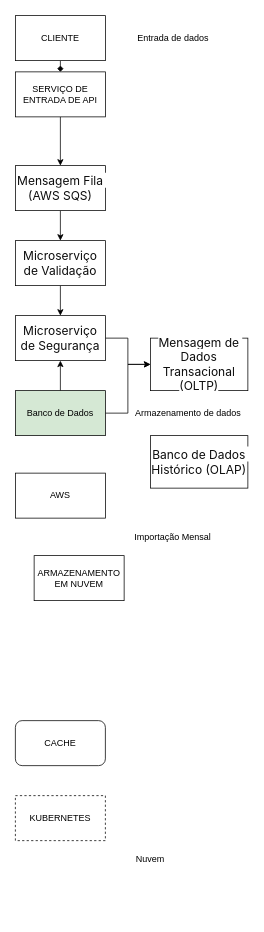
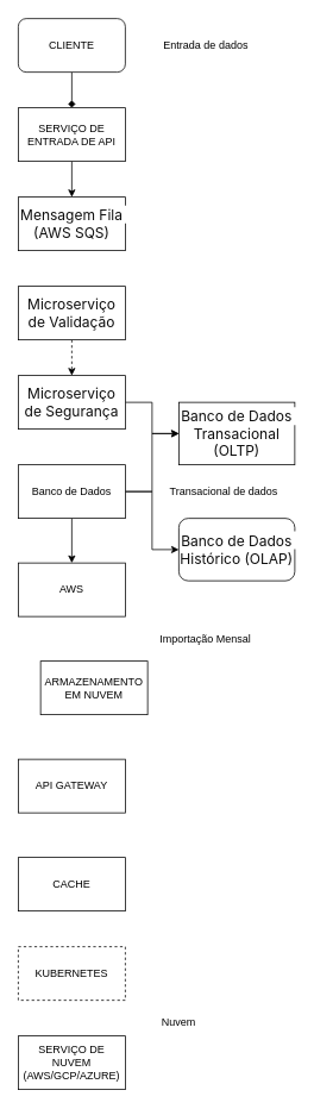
- <mxCell id="3" value="CLIENTE" style="rounded=0;whiteSpace=wrap;html=1;" vertex="1" parent="1"><mxGeometry x="20" y="20" width="120" height="60" as="geometry" /></mxCell>
+ <mxCell id="3" value="CLIENTE" style="whiteSpace=wrap;html=1;rounded=1;" vertex="1" parent="1"><mxGeometry x="20" y="20" width="120" height="60" as="geometry" /></mxCell>
- <mxCell id="5" value="SERVIÇO DE ENTRADA DE API" style="rounded=0;whiteSpace=wrap;html=1;" vertex="1" parent="1"><mxGeometry x="20" y="95" width="120" height="60" as="geometry" /></mxCell>
+ <mxCell id="5" value="SERVIÇO DE ENTRADA DE API" style="rounded=0;whiteSpace=wrap;html=1;" vertex="1" parent="1"><mxGeometry x="20" y="120" width="120" height="60" as="geometry" /></mxCell>
- <mxCell id="6" style="edgeStyle=orthogonalEdgeStyle;rounded=0;orthogonalLoop=1;jettySize=auto;html=1;entryX=0.5;entryY=0;entryDx=0;entryDy=0;" edge="1" parent="1" source="7" target="9"><mxGeometry relative="1" as="geometry" /></mxCell>
- <mxCell id="8" style="edgeStyle=orthogonalEdgeStyle;rounded=0;orthogonalLoop=1;jettySize=auto;html=1;entryX=0.5;entryY=0;entryDx=0;entryDy=0;" edge="1" parent="1" source="9" target="11"><mxGeometry relative="1" as="geometry" /></mxCell>
+ <mxCell id="8" style="edgeStyle=orthogonalEdgeStyle;rounded=0;orthogonalLoop=1;jettySize=auto;html=1;entryX=0.5;entryY=0;entryDx=0;entryDy=0;dashed=1;" edge="1" parent="1" source="9" target="11"><mxGeometry relative="1" as="geometry" /></mxCell>
- <mxCell id="13" value="&lt;span style=&quot;color: rgb(13, 13, 13); font-family: ui-sans-serif, -apple-system, system-ui, &amp;quot;Segoe UI&amp;quot;, Roboto, Ubuntu, Cantarell, &amp;quot;Noto Sans&amp;quot;, sans-serif, Helvetica, &amp;quot;Apple Color Emoji&amp;quot;, Arial, &amp;quot;Segoe UI Emoji&amp;quot;, &amp;quot;Segoe UI Symbol&amp;quot;; font-size: 16px; text-align: left; white-space-collapse: preserve; background-color: rgb(255, 255, 255);&quot;&gt;Mensagem de Dados Transacional (OLTP)&lt;/span&gt;" style="rounded=0;whiteSpace=wrap;html=1;" vertex="1" parent="1"><mxGeometry x="200" y="450" width="130" height="70" as="geometry" /></mxCell>
+ <mxCell id="13" value="&lt;span style=&quot;color: rgb(13, 13, 13); font-family: ui-sans-serif, -apple-system, system-ui, &amp;quot;Segoe UI&amp;quot;, Roboto, Ubuntu, Cantarell, &amp;quot;Noto Sans&amp;quot;, sans-serif, Helvetica, &amp;quot;Apple Color Emoji&amp;quot;, Arial, &amp;quot;Segoe UI Emoji&amp;quot;, &amp;quot;Segoe UI Symbol&amp;quot;; font-size: 16px; text-align: left; white-space-collapse: preserve; background-color: rgb(255, 255, 255);&quot;&gt;Banco de Dados Transacional (OLTP)&lt;/span&gt;" style="rounded=0;whiteSpace=wrap;html=1;" vertex="1" parent="1"><mxGeometry x="200" y="450" width="130" height="70" as="geometry" /></mxCell>
- <mxCell id="17" style="edgeStyle=orthogonalEdgeStyle;rounded=0;orthogonalLoop=1;jettySize=auto;html=1;" edge="1" parent="1" source="19" target="11"><mxGeometry relative="1" as="geometry" /></mxCell>
+ <mxCell id="17" style="edgeStyle=orthogonalEdgeStyle;rounded=0;orthogonalLoop=1;jettySize=auto;html=1;" edge="1" parent="1" source="19" target="14"><mxGeometry relative="1" as="geometry" /></mxCell>
- <mxCell id="19" value="Banco de Dados" style="rounded=0;whiteSpace=wrap;html=1;fillColor=#d5e8d4;" vertex="1" parent="1"><mxGeometry x="20" y="520" width="120" height="60" as="geometry" /></mxCell>
+ <mxCell id="19" value="Banco de Dados" style="rounded=0;whiteSpace=wrap;html=1;" vertex="1" parent="1"><mxGeometry x="20" y="520" width="120" height="60" as="geometry" /></mxCell>
- <mxCell id="15" value="Armazenamento de dados" style="text;html=1;align=center;verticalAlign=middle;resizable=0;points=[];autosize=1;strokeColor=none;fillColor=none;" vertex="1" parent="1"><mxGeometry x="170" y="535" width="160" height="30" as="geometry" /></mxCell>
+ <mxCell id="15" value="Transacional de dados" style="text;html=1;align=center;verticalAlign=middle;resizable=0;points=[];autosize=1;strokeColor=none;fillColor=none;" vertex="1" parent="1"><mxGeometry x="170" y="535" width="160" height="30" as="geometry" /></mxCell>
+ <mxCell id="18" style="edgeStyle=orthogonalEdgeStyle;rounded=0;orthogonalLoop=1;jettySize=auto;html=1;entryX=0.5;entryY=0;entryDx=0;entryDy=0;" edge="1" parent="1" source="19" target="20"><mxGeometry relative="1" as="geometry" /></mxCell>
- <mxCell id="14" value="&lt;span style=&quot;color: rgb(13, 13, 13); font-family: ui-sans-serif, -apple-system, system-ui, &amp;quot;Segoe UI&amp;quot;, Roboto, Ubuntu, Cantarell, &amp;quot;Noto Sans&amp;quot;, sans-serif, Helvetica, &amp;quot;Apple Color Emoji&amp;quot;, Arial, &amp;quot;Segoe UI Emoji&amp;quot;, &amp;quot;Segoe UI Symbol&amp;quot;; font-size: 16px; text-align: left; white-space-collapse: preserve; background-color: rgb(255, 255, 255);&quot;&gt;Banco de Dados Histórico (OLAP)&lt;/span&gt;" style="rounded=0;whiteSpace=wrap;html=1;" vertex="1" parent="1"><mxGeometry x="200" y="580" width="130" height="70" as="geometry" /></mxCell>
+ <mxCell id="14" value="&lt;span style=&quot;color: rgb(13, 13, 13); font-family: ui-sans-serif, -apple-system, system-ui, &amp;quot;Segoe UI&amp;quot;, Roboto, Ubuntu, Cantarell, &amp;quot;Noto Sans&amp;quot;, sans-serif, Helvetica, &amp;quot;Apple Color Emoji&amp;quot;, Arial, &amp;quot;Segoe UI Emoji&amp;quot;, &amp;quot;Segoe UI Symbol&amp;quot;; font-size: 16px; text-align: left; white-space-collapse: preserve; background-color: rgb(255, 255, 255);&quot;&gt;Banco de Dados Histórico (OLAP)&lt;/span&gt;" style="whiteSpace=wrap;html=1;rounded=1;" vertex="1" parent="1"><mxGeometry x="200" y="580" width="130" height="70" as="geometry" /></mxCell>
+ <mxCell id="24" value="API GATEWAY" style="rounded=0;whiteSpace=wrap;html=1;" vertex="1" parent="1"><mxGeometry x="20" y="850" width="120" height="60" as="geometry" /></mxCell>
- <mxCell id="23" value="CACHE" style="whiteSpace=wrap;html=1;rounded=1;" vertex="1" parent="1"><mxGeometry x="20" y="960" width="120" height="60" as="geometry" /></mxCell>
+ <mxCell id="23" value="CACHE" style="rounded=0;whiteSpace=wrap;html=1;" vertex="1" parent="1"><mxGeometry x="20" y="960" width="120" height="60" as="geometry" /></mxCell>
+ <mxCell id="21" value="SERVIÇO DE NUVEM (AWS/GCP/AZURE)" style="rounded=0;whiteSpace=wrap;html=1;" vertex="1" parent="1"><mxGeometry x="20" y="1160" width="120" height="60" as="geometry" /></mxCell>
